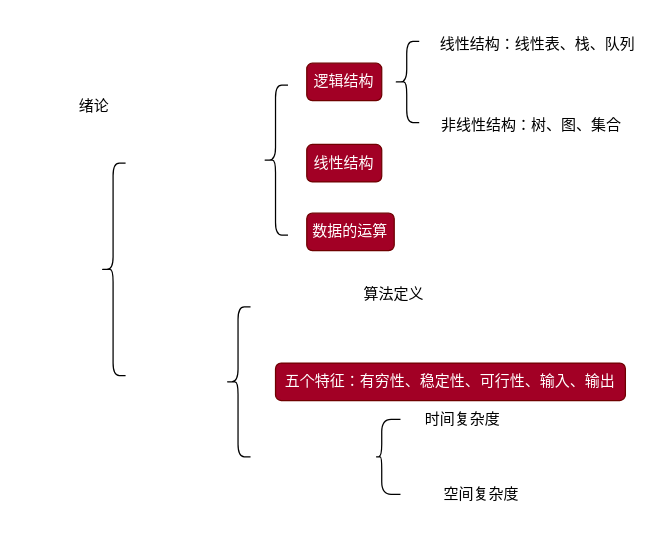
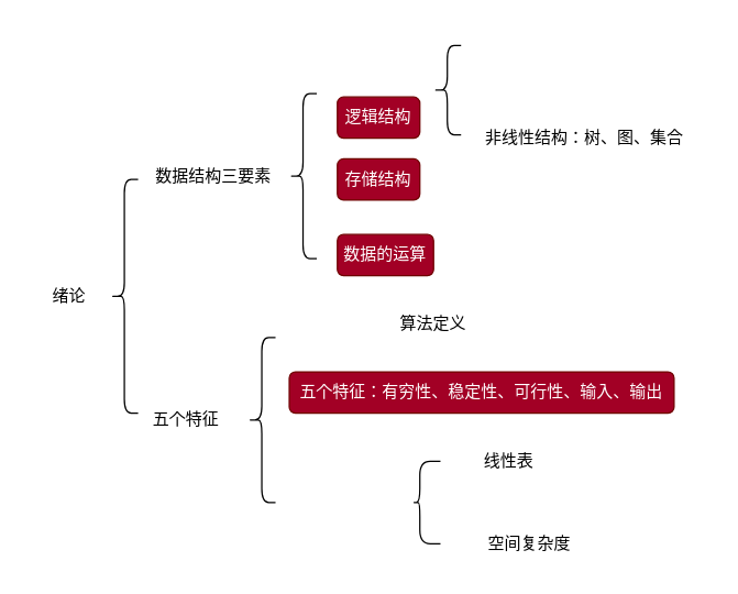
- <mxCell id="11" value="线性结构：线性表、栈、队列" style="text;html=1;strokeColor=none;fillColor=none;align=center;verticalAlign=middle;whiteSpace=wrap;rounded=1;" parent="1" vertex="1"><mxGeometry x="345" y="20" width="170" height="30" as="geometry" /></mxCell>
- <mxCell id="5" value="逻辑结构" style="text;html=1;strokeColor=#6F0000;fillColor=#a20025;align=center;verticalAlign=middle;whiteSpace=wrap;rounded=1;fontColor=#ffffff;" parent="1" vertex="1"><mxGeometry x="245" y="50" width="60" height="30" as="geometry" /></mxCell>
+ <mxCell id="5" value="逻辑结构" style="text;html=1;strokeColor=#6F0000;fillColor=#a20025;align=center;verticalAlign=middle;whiteSpace=wrap;rounded=1;fontColor=#ffffff;" parent="1" vertex="1"><mxGeometry x="245" y="70" width="60" height="30" as="geometry" /></mxCell>
- <mxCell id="3" value="绪论" style="text;html=1;strokeColor=none;fillColor=none;align=center;verticalAlign=middle;whiteSpace=wrap;rounded=1;" parent="1" vertex="1"><mxGeometry x="45" y="70" width="60" height="30" as="geometry" /></mxCell>
+ <mxCell id="3" value="绪论" style="text;html=1;strokeColor=none;fillColor=none;align=center;verticalAlign=middle;whiteSpace=wrap;rounded=1;" parent="1" vertex="1"><mxGeometry x="20" y="200" width="60" height="30" as="geometry" /></mxCell>
+ <mxCell id="4" value="数据结构三要素" style="text;html=1;strokeColor=none;fillColor=none;align=center;verticalAlign=middle;whiteSpace=wrap;rounded=1;" parent="1" vertex="1"><mxGeometry x="110" y="110" width="90" height="35" as="geometry" /></mxCell>
- <mxCell id="7" value="线性结构" style="text;html=1;strokeColor=#6F0000;fillColor=#a20025;align=center;verticalAlign=middle;whiteSpace=wrap;rounded=1;fontColor=#ffffff;" parent="1" vertex="1"><mxGeometry x="245" y="115" width="60" height="30" as="geometry" /></mxCell>
+ <mxCell id="7" value="存储结构" style="text;html=1;strokeColor=#6F0000;fillColor=#a20025;align=center;verticalAlign=middle;whiteSpace=wrap;rounded=1;fontColor=#ffffff;" parent="1" vertex="1"><mxGeometry x="245" y="115" width="60" height="30" as="geometry" /></mxCell>
+ <mxCell id="6" value="五个特征" style="text;html=1;strokeColor=none;fillColor=none;align=center;verticalAlign=middle;whiteSpace=wrap;rounded=1;" parent="1" vertex="1"><mxGeometry x="100" y="290" width="70" height="30" as="geometry" /></mxCell>
- <mxCell id="14" value="五个特征：有穷性、稳定性、可行性、输入、输出" style="text;html=1;strokeColor=#6F0000;fillColor=#a20025;align=center;verticalAlign=middle;whiteSpace=wrap;rounded=1;fontColor=#ffffff;" parent="1" vertex="1"><mxGeometry x="220" y="290" width="280" height="30" as="geometry" /></mxCell>
+ <mxCell id="14" value="五个特征：有穷性、稳定性、可行性、输入、输出" style="text;html=1;strokeColor=#6F0000;fillColor=#a20025;align=center;verticalAlign=middle;whiteSpace=wrap;rounded=1;fontColor=#ffffff;" parent="1" vertex="1"><mxGeometry x="210" y="270" width="280" height="30" as="geometry" /></mxCell>
- <mxCell id="18" value="时间复杂度" style="text;html=1;strokeColor=none;fillColor=none;align=center;verticalAlign=middle;whiteSpace=wrap;rounded=1;" parent="1" vertex="1"><mxGeometry x="330" y="320" width="80" height="30" as="geometry" /></mxCell>
+ <mxCell id="18" value="线性表" style="text;html=1;strokeColor=none;fillColor=none;align=center;verticalAlign=middle;whiteSpace=wrap;rounded=1;" parent="1" vertex="1"><mxGeometry x="330" y="320" width="80" height="30" as="geometry" /></mxCell>
